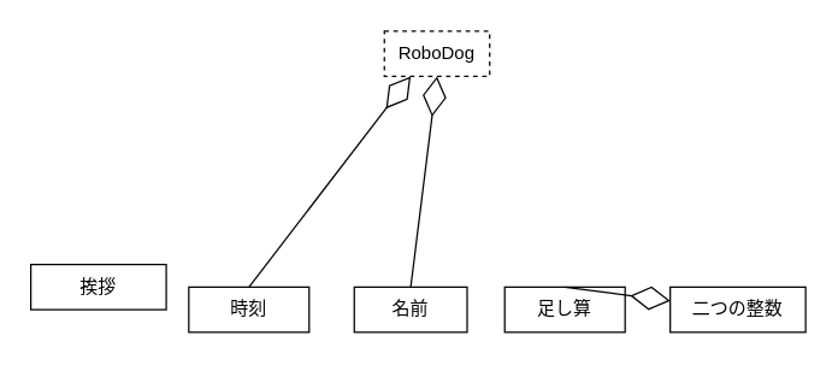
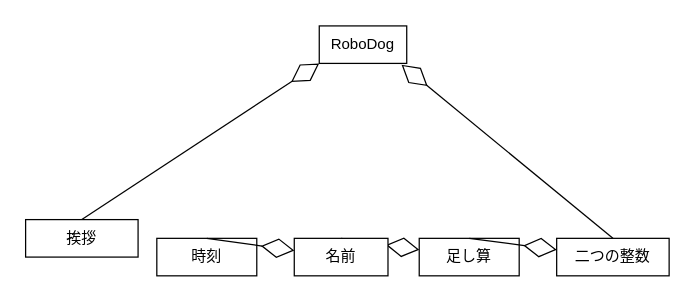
- <mxCell id="3" value="RoboDog" style="html=1;whiteSpace=wrap;dashed=1;" vertex="1" parent="1"><mxGeometry x="255" y="20" width="70" height="30" as="geometry" /></mxCell>
+ <mxCell id="3" value="RoboDog" style="html=1;whiteSpace=wrap;" vertex="1" parent="1"><mxGeometry x="255" y="20" width="70" height="30" as="geometry" /></mxCell>
+ <mxCell id="8" value="" style="endArrow=diamondThin;endFill=0;endSize=24;html=1;exitX=0.5;exitY=0;exitDx=0;exitDy=0;entryX=0;entryY=1;entryDx=0;entryDy=0;" edge="1" parent="1" source="6" target="3"><mxGeometry width="160" relative="1" as="geometry"><mxPoint x="180" y="120" as="sourcePoint" /><mxPoint x="55" y="140" as="targetPoint" /></mxGeometry></mxCell>
+ <mxCell id="12" value="" style="endArrow=diamondThin;endFill=0;endSize=24;html=1;exitX=0.5;exitY=0;exitDx=0;exitDy=0;entryX=0.941;entryY=1.035;entryDx=0;entryDy=0;entryPerimeter=0;" edge="1" parent="1" source="10" target="3"><mxGeometry width="160" relative="1" as="geometry"><mxPoint x="500.37" y="170.57" as="sourcePoint" /><mxPoint x="215" y="80" as="targetPoint" /></mxGeometry></mxCell>
- <mxCell id="7" value="" style="endArrow=diamondThin;endFill=0;endSize=24;html=1;entryX=0.25;entryY=1;entryDx=0;entryDy=0;exitX=0.5;exitY=0;exitDx=0;exitDy=0;" edge="1" parent="1" source="5" target="3"><mxGeometry width="160" relative="1" as="geometry"><mxPoint x="185" y="140" as="sourcePoint" /><mxPoint x="284" y="200" as="targetPoint" /></mxGeometry></mxCell>
+ <mxCell id="7" value="" style="endArrow=diamondThin;endFill=0;endSize=24;html=1;exitX=0.5;exitY=0;exitDx=0;exitDy=0;" edge="1" parent="1" source="5" target="4"><mxGeometry width="160" relative="1" as="geometry"><mxPoint x="185" y="140" as="sourcePoint" /><mxPoint x="284" y="200" as="targetPoint" /></mxGeometry></mxCell>
- <mxCell id="2" value="" style="endArrow=diamondThin;endFill=0;endSize=24;html=1;entryX=0.5;entryY=1;entryDx=0;entryDy=0;exitX=0.5;exitY=0;exitDx=0;exitDy=0;" edge="1" parent="1" source="4" target="3"><mxGeometry width="160" relative="1" as="geometry"><mxPoint x="245" y="120" as="sourcePoint" /><mxPoint x="275" y="210" as="targetPoint" /></mxGeometry></mxCell>
+ <mxCell id="2" value="" style="endArrow=diamondThin;endFill=0;endSize=24;html=1;exitX=0.5;exitY=0;exitDx=0;exitDy=0;" edge="1" parent="1" source="4" target="9"><mxGeometry width="160" relative="1" as="geometry"><mxPoint x="245" y="120" as="sourcePoint" /><mxPoint x="275" y="210" as="targetPoint" /></mxGeometry></mxCell>
